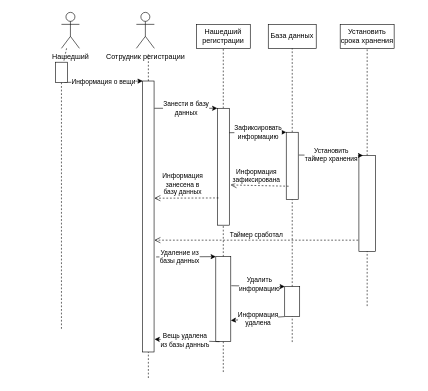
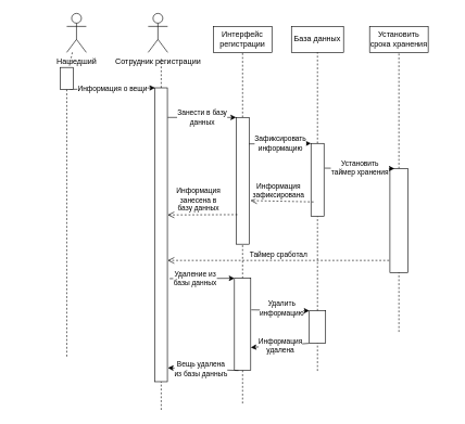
- <mxCell id="11" value="Нашедший регистрации" style="rounded=0;whiteSpace=wrap;html=1;" parent="1" vertex="1"><mxGeometry x="327" y="40" width="90" height="40" as="geometry" /></mxCell>
+ <mxCell id="11" value="Интерфейс регистрации" style="rounded=0;whiteSpace=wrap;html=1;" parent="1" vertex="1"><mxGeometry x="327" y="40" width="90" height="40" as="geometry" /></mxCell>
